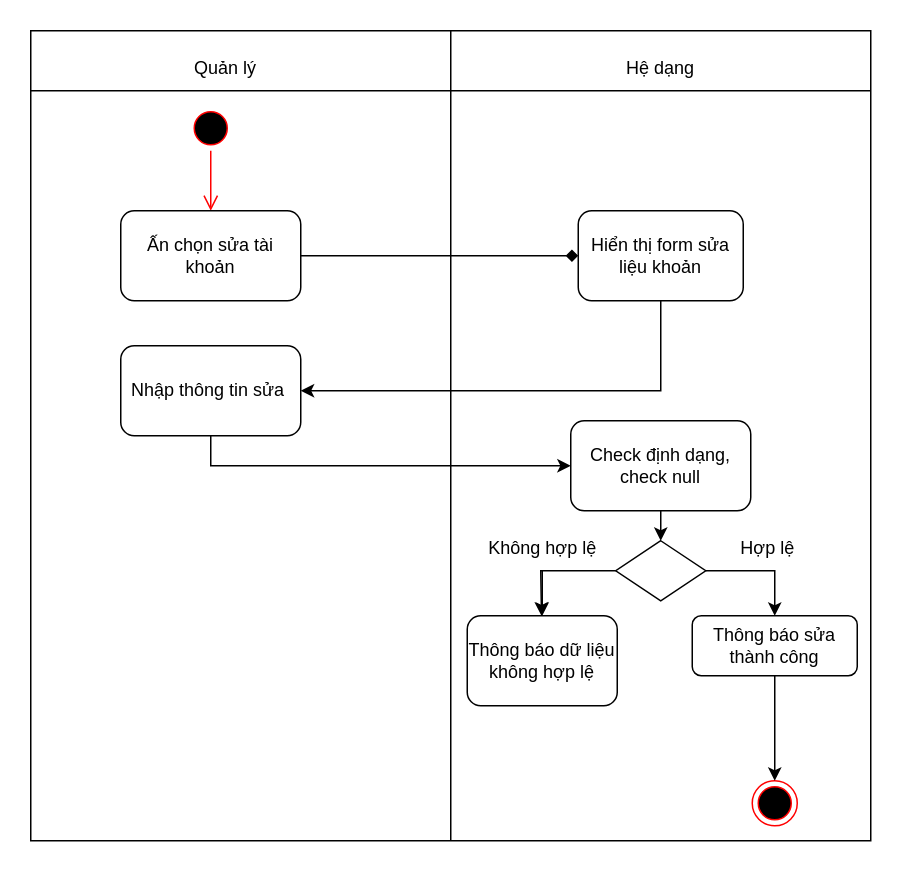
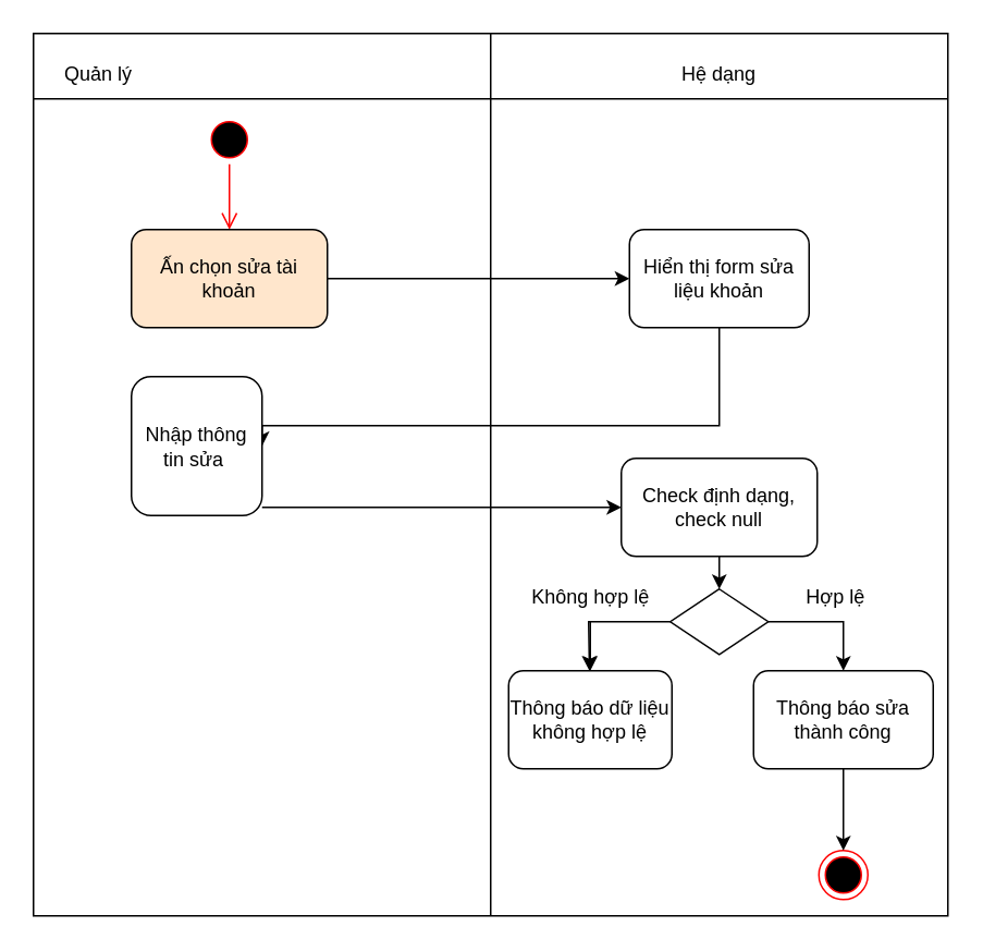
- <mxCell id="3" value="Quản lý" style="text;html=1;align=center;verticalAlign=middle;whiteSpace=wrap;rounded=0;" parent="1" vertex="1"><mxGeometry x="120" y="30" width="60" height="30" as="geometry" /></mxCell>
+ <mxCell id="3" value="Quản lý" style="text;html=1;align=center;verticalAlign=middle;whiteSpace=wrap;rounded=0;" parent="1" vertex="1"><mxGeometry x="30" y="30" width="60" height="30" as="geometry" /></mxCell>
- <mxCell id="8" value="Ấn chọn sửa tài khoản" style="rounded=1;whiteSpace=wrap;html=1;" parent="1" vertex="1"><mxGeometry x="80" y="140" width="120" height="60" as="geometry" /></mxCell>
+ <mxCell id="8" value="Ấn chọn sửa tài khoản" style="rounded=1;whiteSpace=wrap;html=1;fillColor=#ffe6cc;" parent="1" vertex="1"><mxGeometry x="80" y="140" width="120" height="60" as="geometry" /></mxCell>
- <mxCell id="7" style="edgeStyle=orthogonalEdgeStyle;rounded=0;orthogonalLoop=1;jettySize=auto;html=1;endArrow=diamond;" edge="1" parent="1" source="8" target="10"><mxGeometry relative="1" as="geometry" /></mxCell>
+ <mxCell id="7" style="edgeStyle=orthogonalEdgeStyle;rounded=0;orthogonalLoop=1;jettySize=auto;html=1;" edge="1" parent="1" source="8" target="10"><mxGeometry relative="1" as="geometry" /></mxCell>
- <mxCell id="13" value="Nhập thông tin sửa&amp;nbsp;" style="rounded=1;whiteSpace=wrap;html=1;" parent="1" vertex="1"><mxGeometry x="80" y="230" width="120" height="60" as="geometry" /></mxCell>
+ <mxCell id="13" value="Nhập thông tin sửa&amp;nbsp;" style="rounded=1;whiteSpace=wrap;html=1;" parent="1" vertex="1"><mxGeometry x="80" y="230" width="80" height="85" as="geometry" /></mxCell>
- <mxCell id="23" value="Thông báo sửa thành công" style="rounded=1;whiteSpace=wrap;html=1;" parent="1" vertex="1"><mxGeometry x="461" y="410" width="110" height="40" as="geometry" /></mxCell>
+ <mxCell id="23" value="Thông báo sửa thành công" style="rounded=1;whiteSpace=wrap;html=1;" parent="1" vertex="1"><mxGeometry x="461" y="410" width="110" height="60" as="geometry" /></mxCell>
